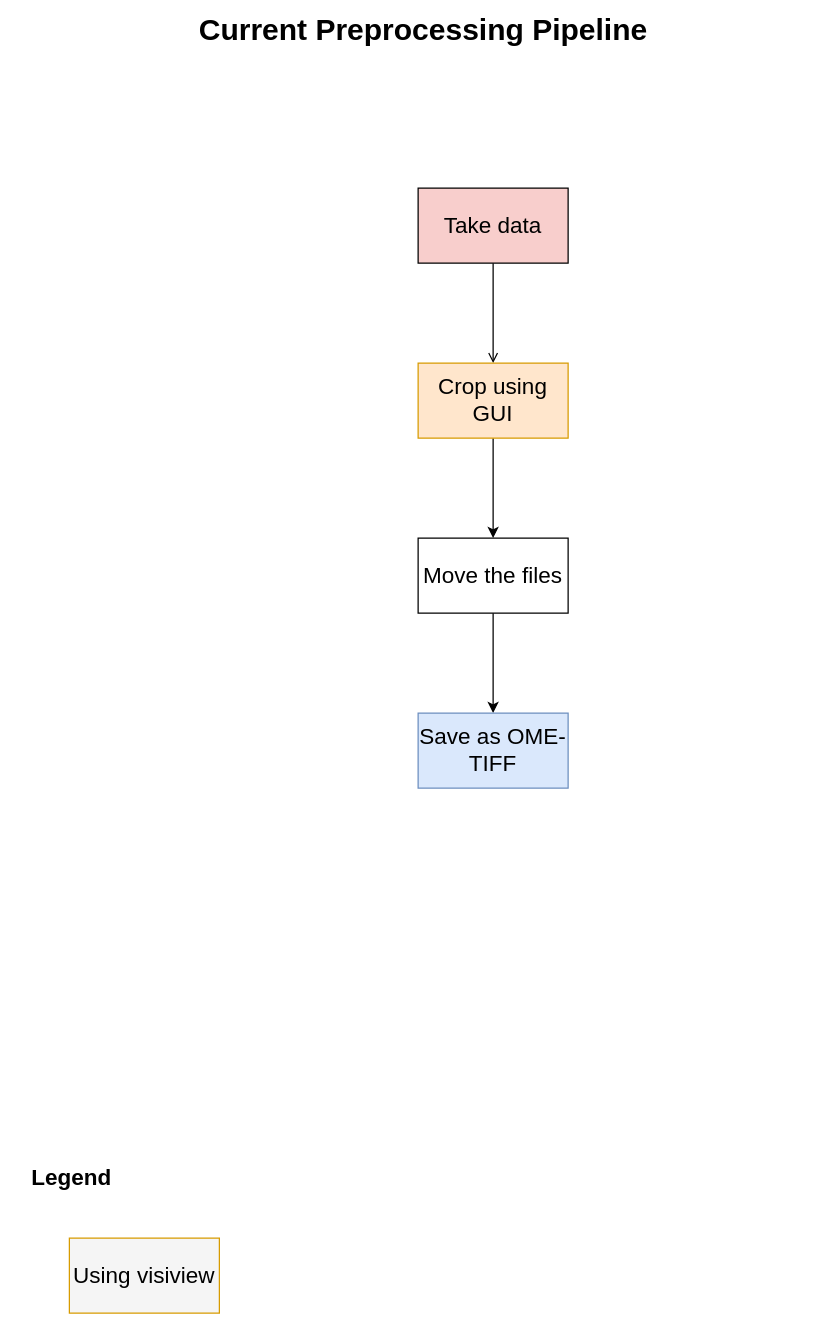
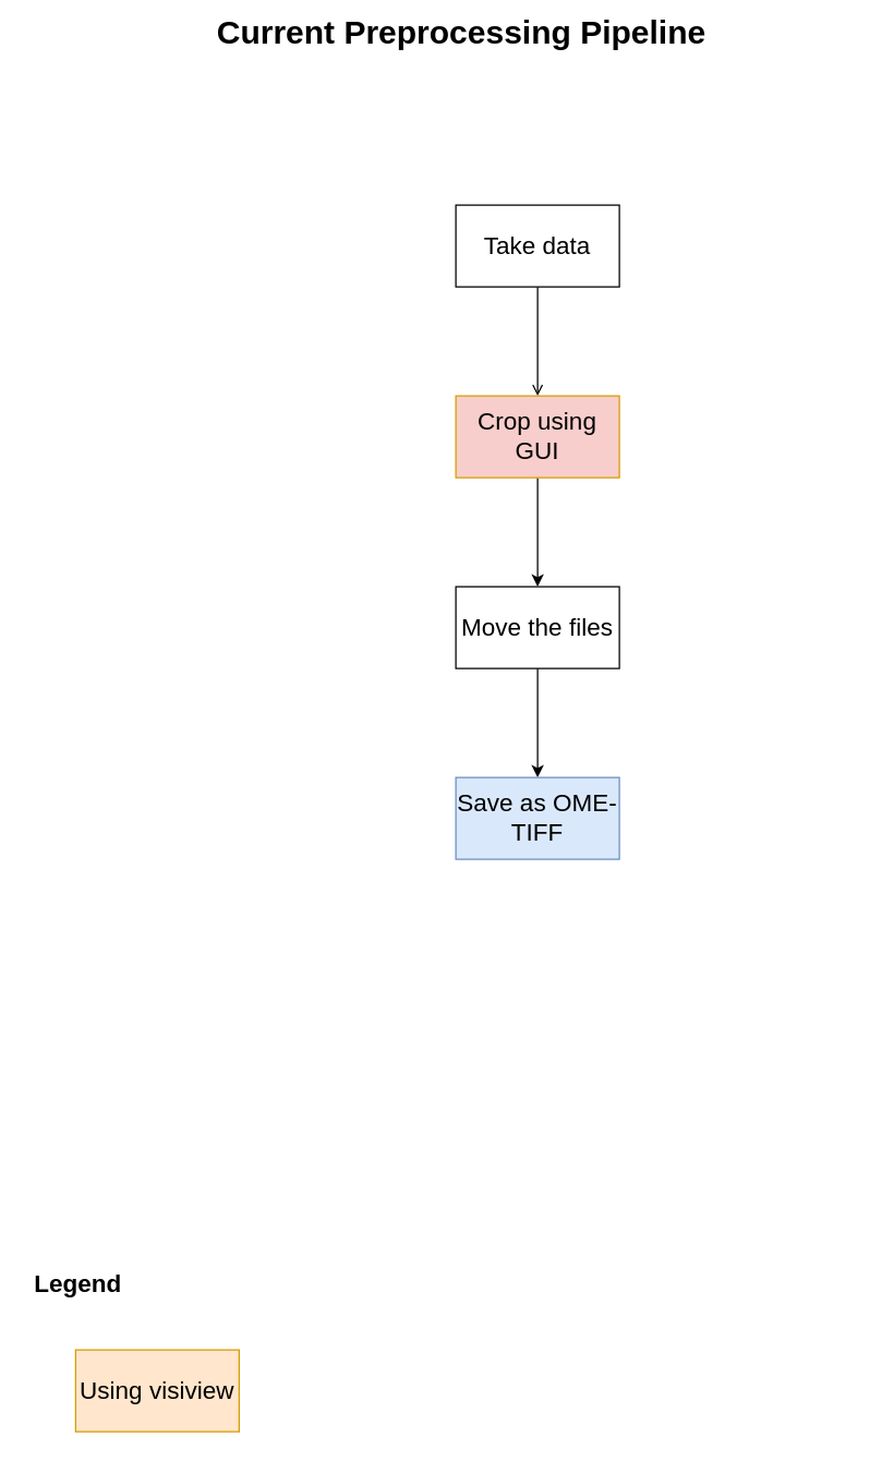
- <mxCell id="4" value="Take data" style="rounded=0;whiteSpace=wrap;html=1;fontSize=18;fillColor=#f8cecc;" vertex="1" parent="1"><mxGeometry x="334" y="150" width="120" height="60" as="geometry" /></mxCell>
+ <mxCell id="4" value="Take data" style="rounded=0;whiteSpace=wrap;html=1;fontSize=18;" vertex="1" parent="1"><mxGeometry x="334" y="150" width="120" height="60" as="geometry" /></mxCell>
- <mxCell id="6" value="Crop using GUI" style="whiteSpace=wrap;html=1;rounded=0;fillColor=#ffe6cc;strokeColor=#d79b00;fontSize=18;" vertex="1" parent="1"><mxGeometry x="334" y="290" width="120" height="60" as="geometry" /></mxCell>
+ <mxCell id="6" value="Crop using GUI" style="whiteSpace=wrap;html=1;rounded=0;fillColor=#f8cecc;strokeColor=#d79b00;fontSize=18;" vertex="1" parent="1"><mxGeometry x="334" y="290" width="120" height="60" as="geometry" /></mxCell>
- <mxCell id="11" value="Using visiview" style="rounded=0;whiteSpace=wrap;html=1;fillColor=#f5f5f5;strokeColor=#d79b00;fontSize=18;" vertex="1" parent="1"><mxGeometry x="55" y="990" width="120" height="60" as="geometry" /></mxCell>
+ <mxCell id="11" value="Using visiview" style="rounded=0;whiteSpace=wrap;html=1;fillColor=#ffe6cc;strokeColor=#d79b00;fontSize=18;" vertex="1" parent="1"><mxGeometry x="55" y="990" width="120" height="60" as="geometry" /></mxCell>
